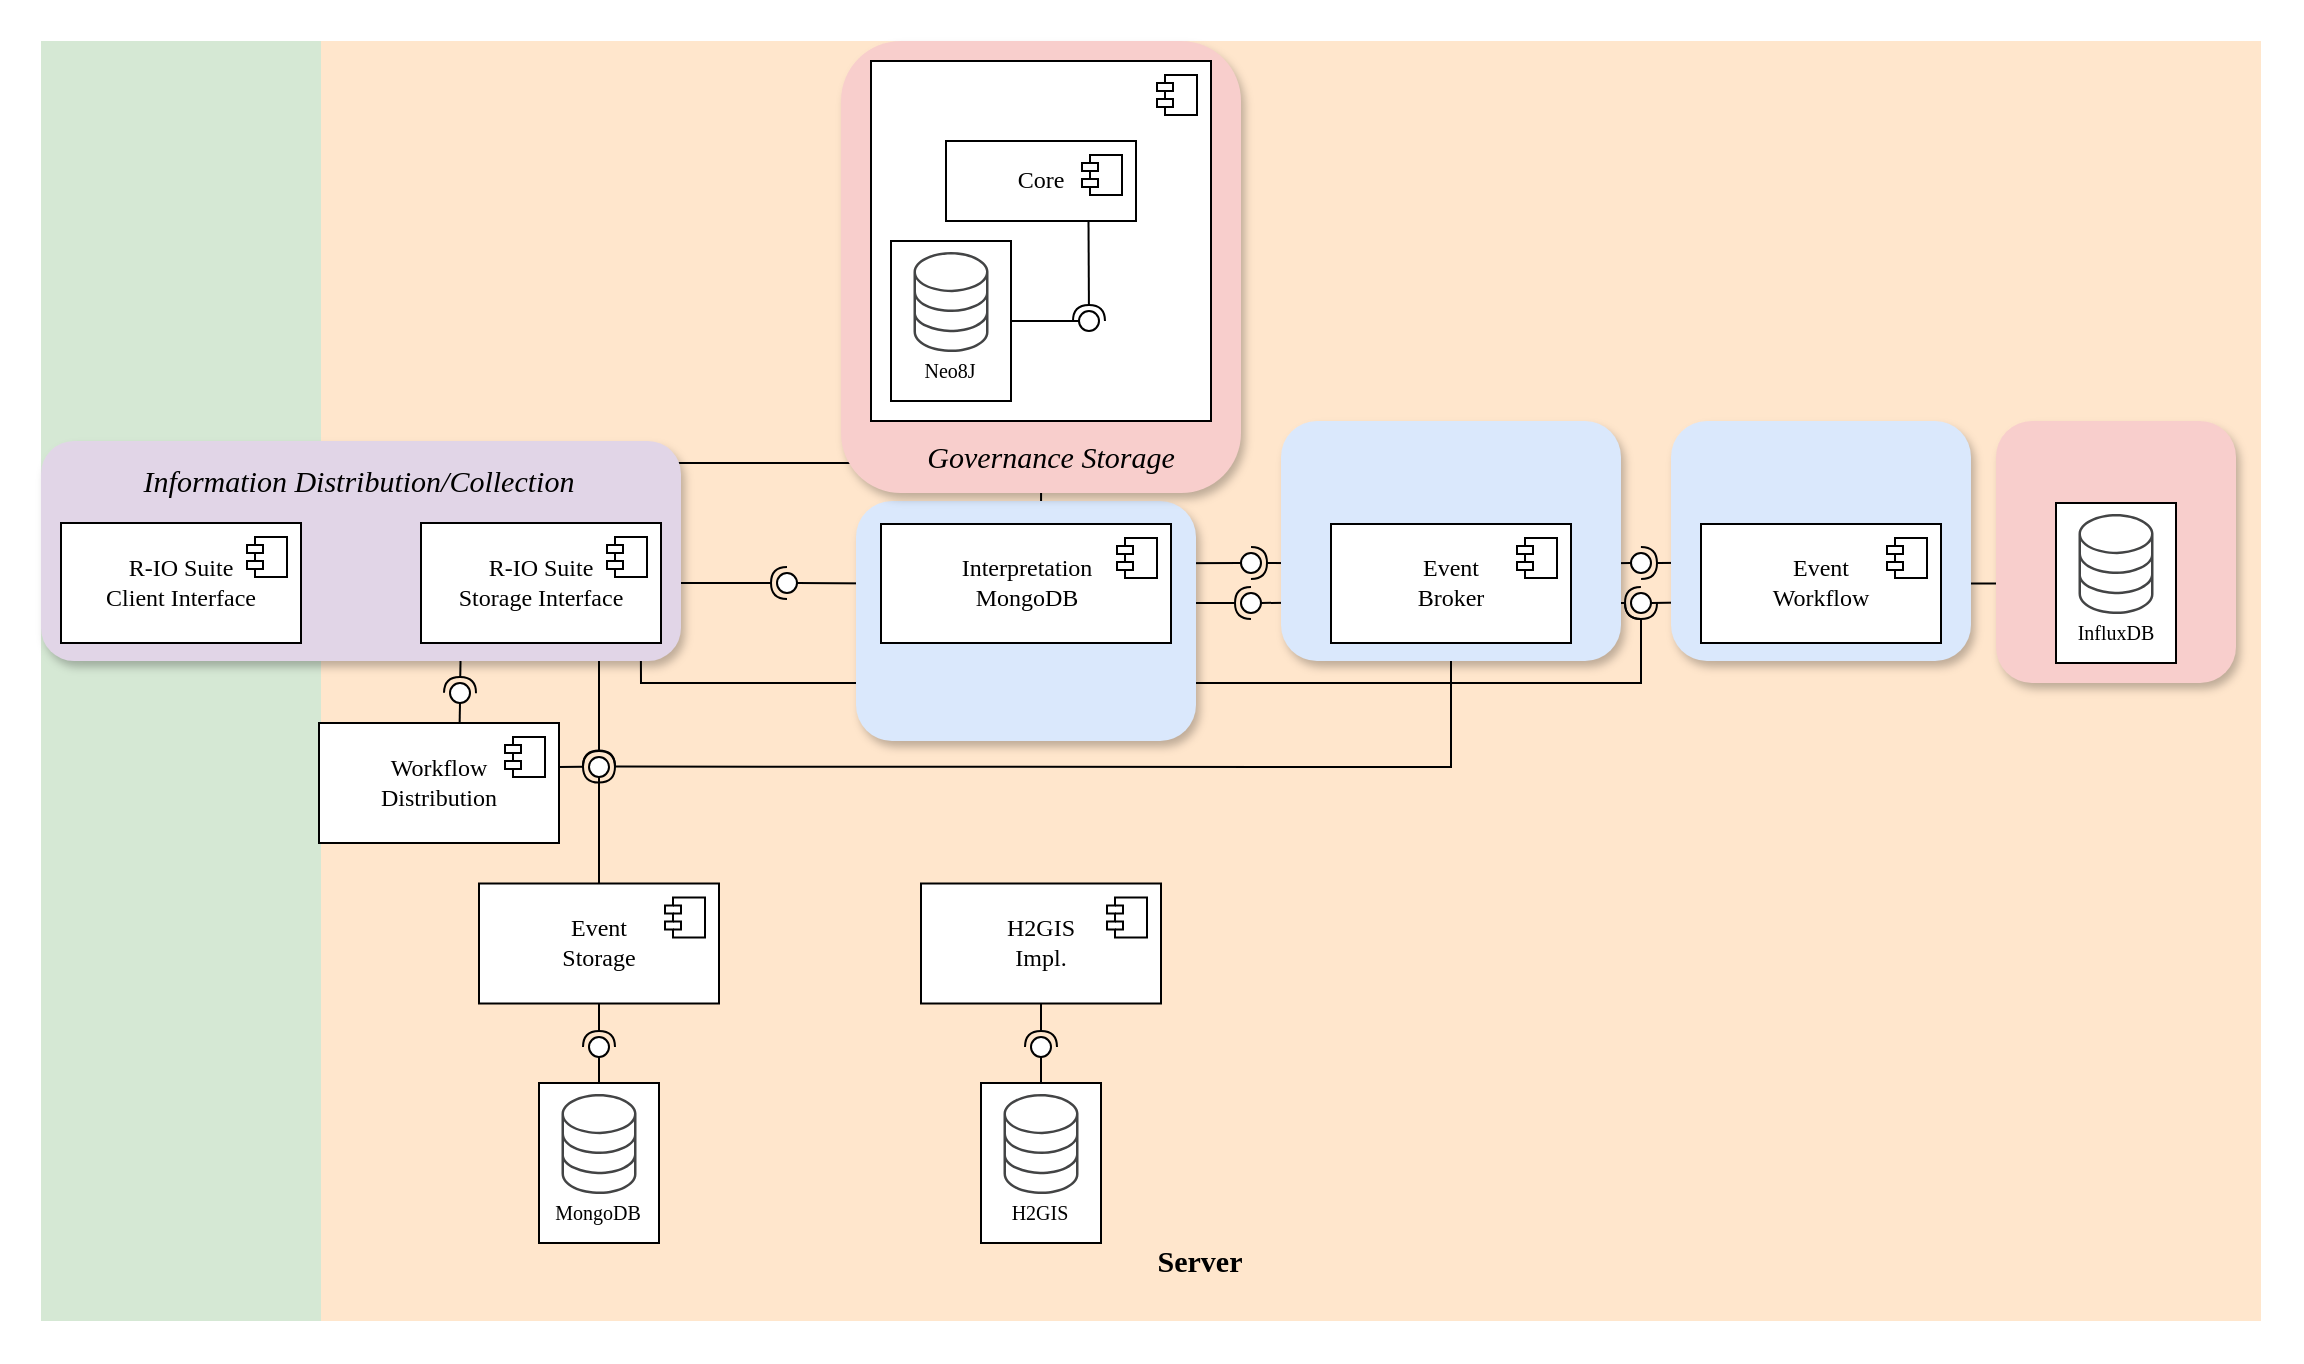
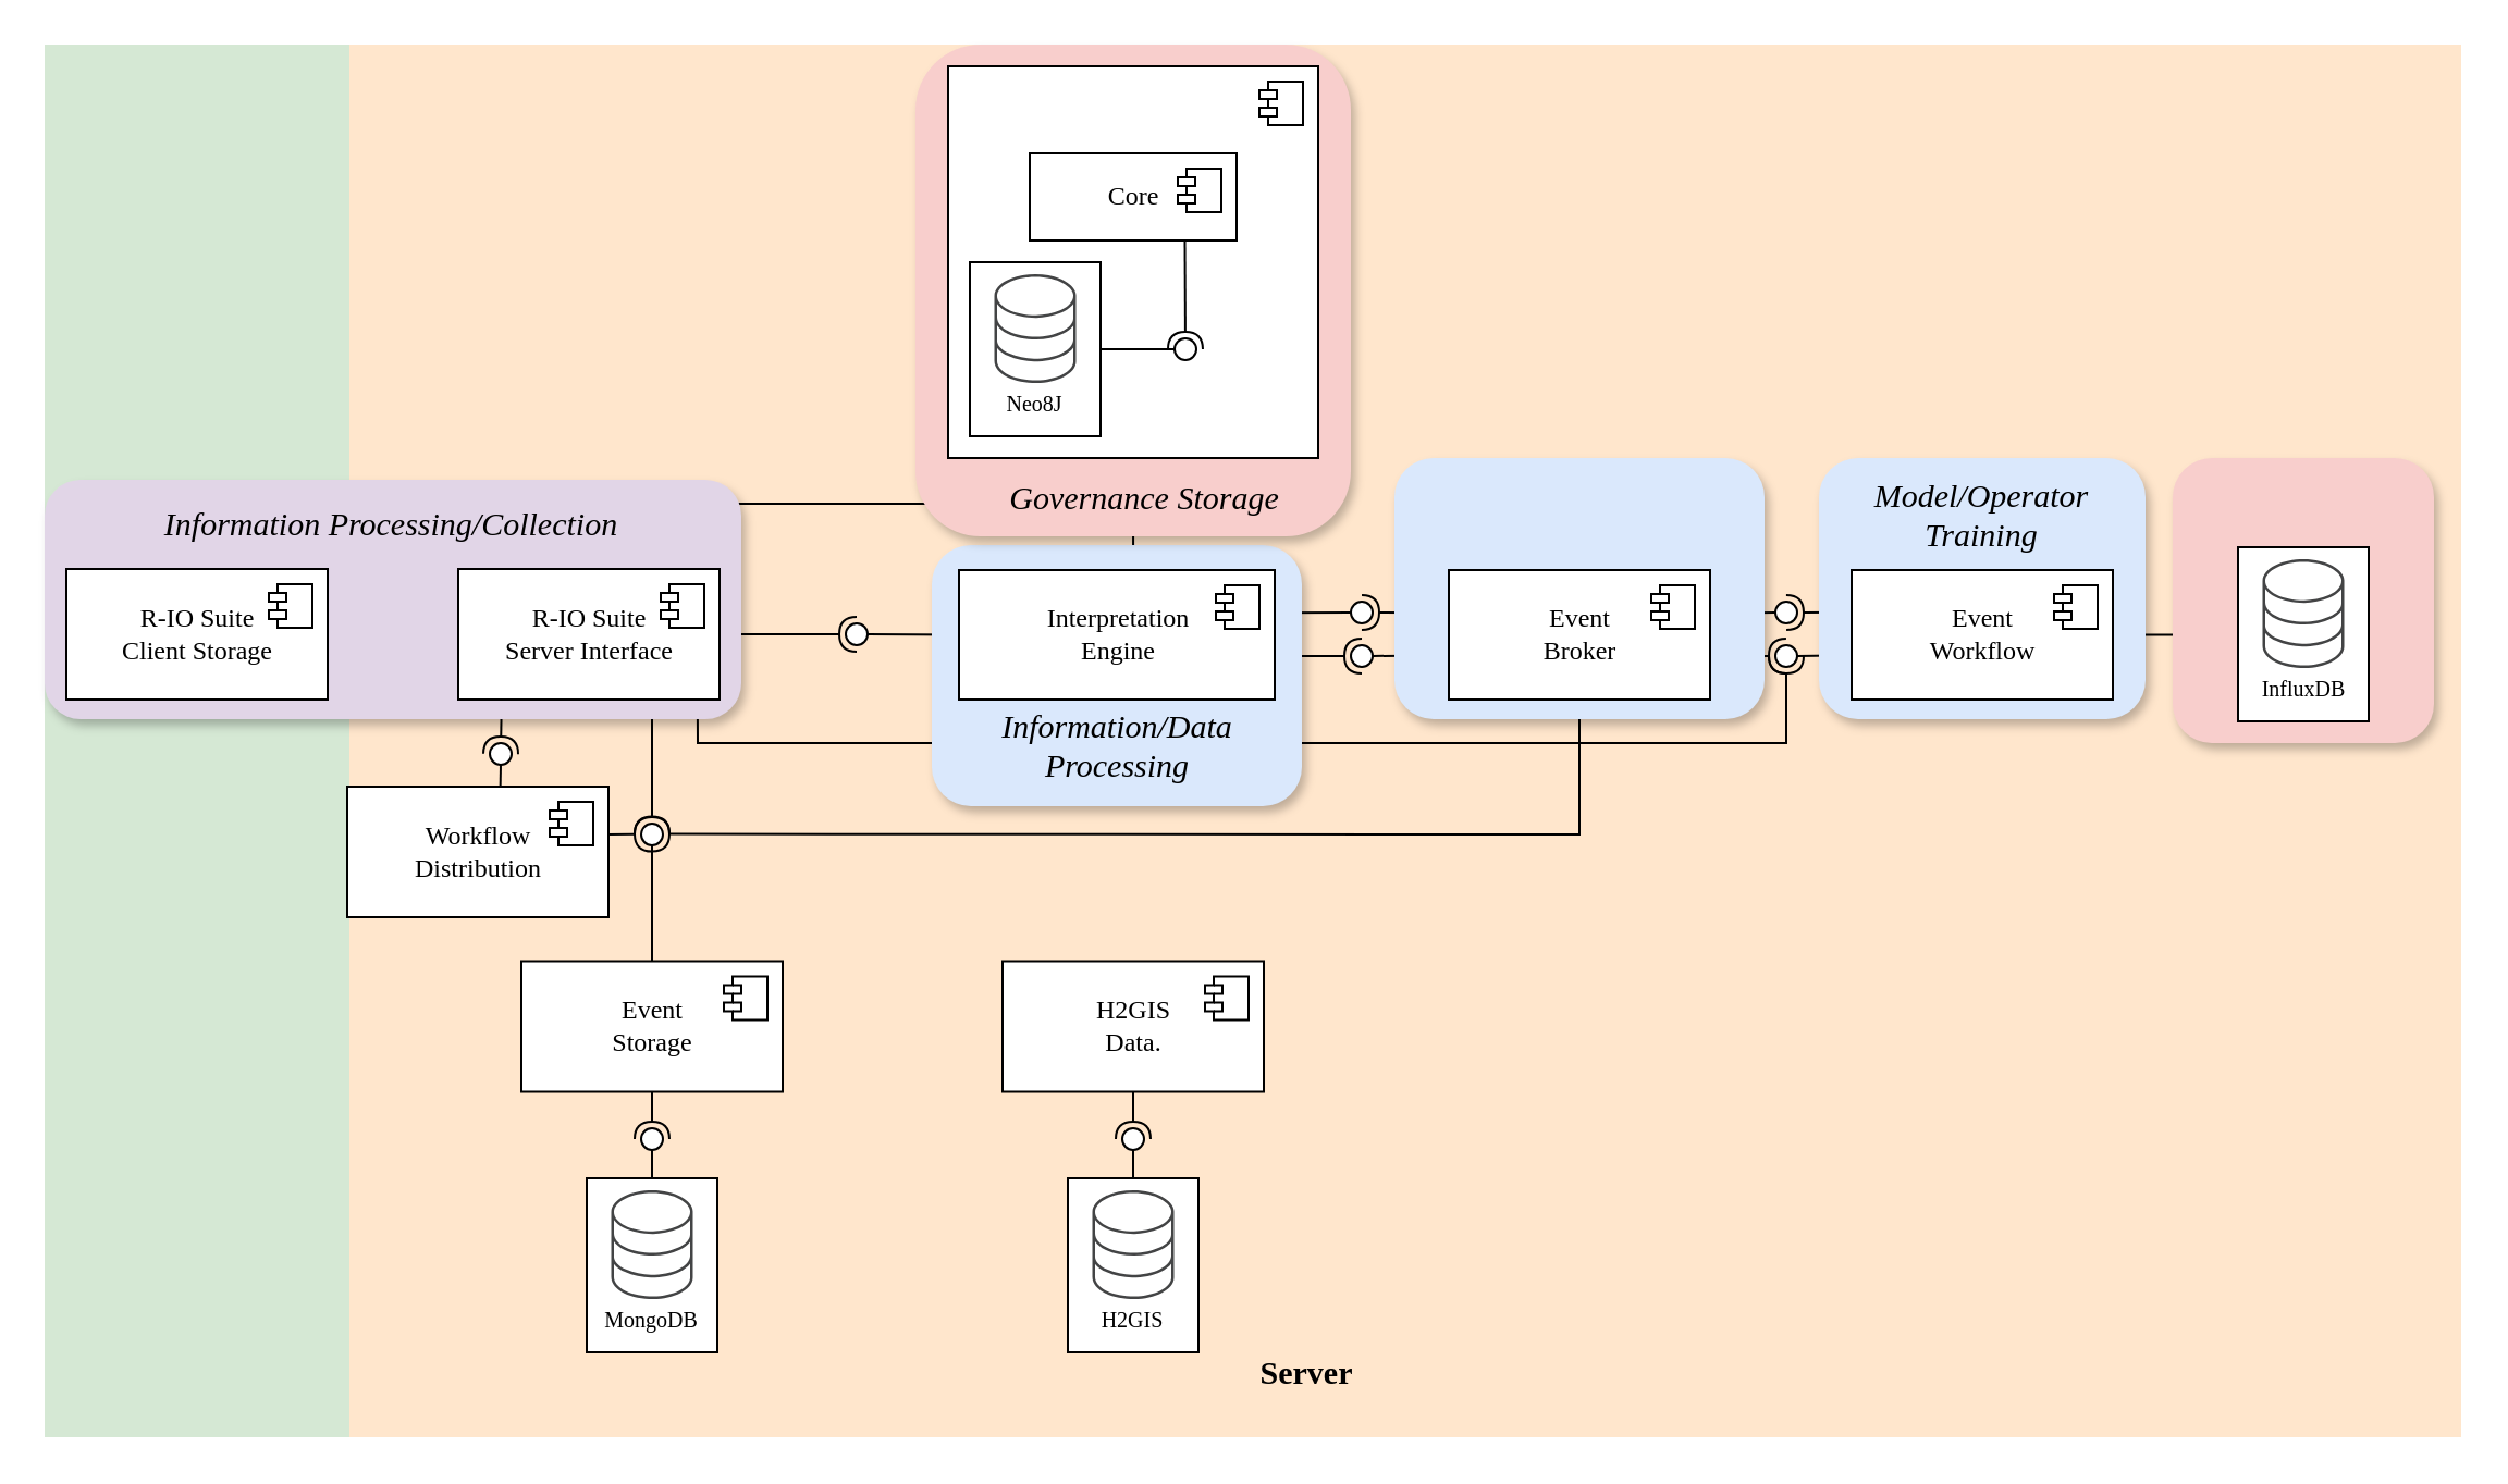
+ <mxCell id="56" value="&lt;div&gt;Model/Operator&lt;/div&gt;&lt;div&gt;Training&lt;br&gt;&lt;/div&gt;" style="text;html=1;strokeColor=none;fillColor=none;align=center;verticalAlign=middle;whiteSpace=wrap;rounded=0;fontFamily=Verdana;fontColor=#000000;fontStyle=2;fontSize=15;" vertex="1" parent="1"><mxGeometry x="850" y="221" width="120" height="30" as="geometry" /></mxCell>
- <mxCell id="82" value="Information Distribution/Collection" style="text;html=1;strokeColor=none;fillColor=none;align=center;verticalAlign=middle;whiteSpace=wrap;rounded=0;fontFamily=Verdana;fontColor=#000000;fontStyle=2;fontSize=15;" vertex="1" parent="1"><mxGeometry x="64.38" y="225" width="231.25" height="30" as="geometry" /></mxCell>
+ <mxCell id="82" value="Information Processing/Collection" style="text;html=1;strokeColor=none;fillColor=none;align=center;verticalAlign=middle;whiteSpace=wrap;rounded=0;fontFamily=Verdana;fontColor=#000000;fontStyle=2;fontSize=15;" vertex="1" parent="1"><mxGeometry x="64.38" y="225" width="231.25" height="30" as="geometry" /></mxCell>
- <mxCell id="78" value="R-IO Suite&lt;br&gt;Client Interface" style="html=1;dropTarget=0;fontFamily=Verdana;" parent="1" vertex="1"><mxGeometry x="30" y="261" width="120" height="60" as="geometry" /></mxCell>
+ <mxCell id="78" value="R-IO Suite&lt;br&gt;Client Storage" style="html=1;dropTarget=0;fontFamily=Verdana;" parent="1" vertex="1"><mxGeometry x="30" y="261" width="120" height="60" as="geometry" /></mxCell>
- <mxCell id="80" value="&lt;div&gt;R-IO Suite&lt;/div&gt;&lt;div&gt;Storage Interface&lt;br&gt;&lt;/div&gt;" style="html=1;dropTarget=0;fontFamily=Verdana;" parent="1" vertex="1"><mxGeometry x="210" y="261" width="120" height="60" as="geometry" /></mxCell>
+ <mxCell id="80" value="&lt;div&gt;R-IO Suite&lt;/div&gt;&lt;div&gt;Server Interface&lt;br&gt;&lt;/div&gt;" style="html=1;dropTarget=0;fontFamily=Verdana;" parent="1" vertex="1"><mxGeometry x="210" y="261" width="120" height="60" as="geometry" /></mxCell>
- <mxCell id="63" value="&lt;div&gt;Interpretation&lt;/div&gt;&lt;div&gt;MongoDB&lt;/div&gt;" style="html=1;dropTarget=0;fontFamily=Verdana;" parent="1" vertex="1"><mxGeometry x="440" y="261.5" width="145" height="59.5" as="geometry" /></mxCell>
+ <mxCell id="63" value="&lt;div&gt;Interpretation&lt;/div&gt;&lt;div&gt;Engine&lt;/div&gt;" style="html=1;dropTarget=0;fontFamily=Verdana;" parent="1" vertex="1"><mxGeometry x="440" y="261.5" width="145" height="59.5" as="geometry" /></mxCell>
+ <mxCell id="65" value="Information/Data&lt;br&gt;Processing" style="text;html=1;strokeColor=none;fillColor=none;align=center;verticalAlign=middle;whiteSpace=wrap;rounded=0;fontFamily=Verdana;fontColor=#000000;fontStyle=2;fontSize=15;" vertex="1" parent="1"><mxGeometry x="435" y="322" width="156" height="39" as="geometry" /></mxCell>
- <mxCell id="44" value="H2GIS&lt;br&gt;Impl." style="html=1;dropTarget=0;fontFamily=Verdana;" parent="1" vertex="1"><mxGeometry x="460" y="441.25" width="120" height="60" as="geometry" /></mxCell>
+ <mxCell id="44" value="H2GIS&lt;br&gt;Data." style="html=1;dropTarget=0;fontFamily=Verdana;" parent="1" vertex="1"><mxGeometry x="460" y="441.25" width="120" height="60" as="geometry" /></mxCell>
